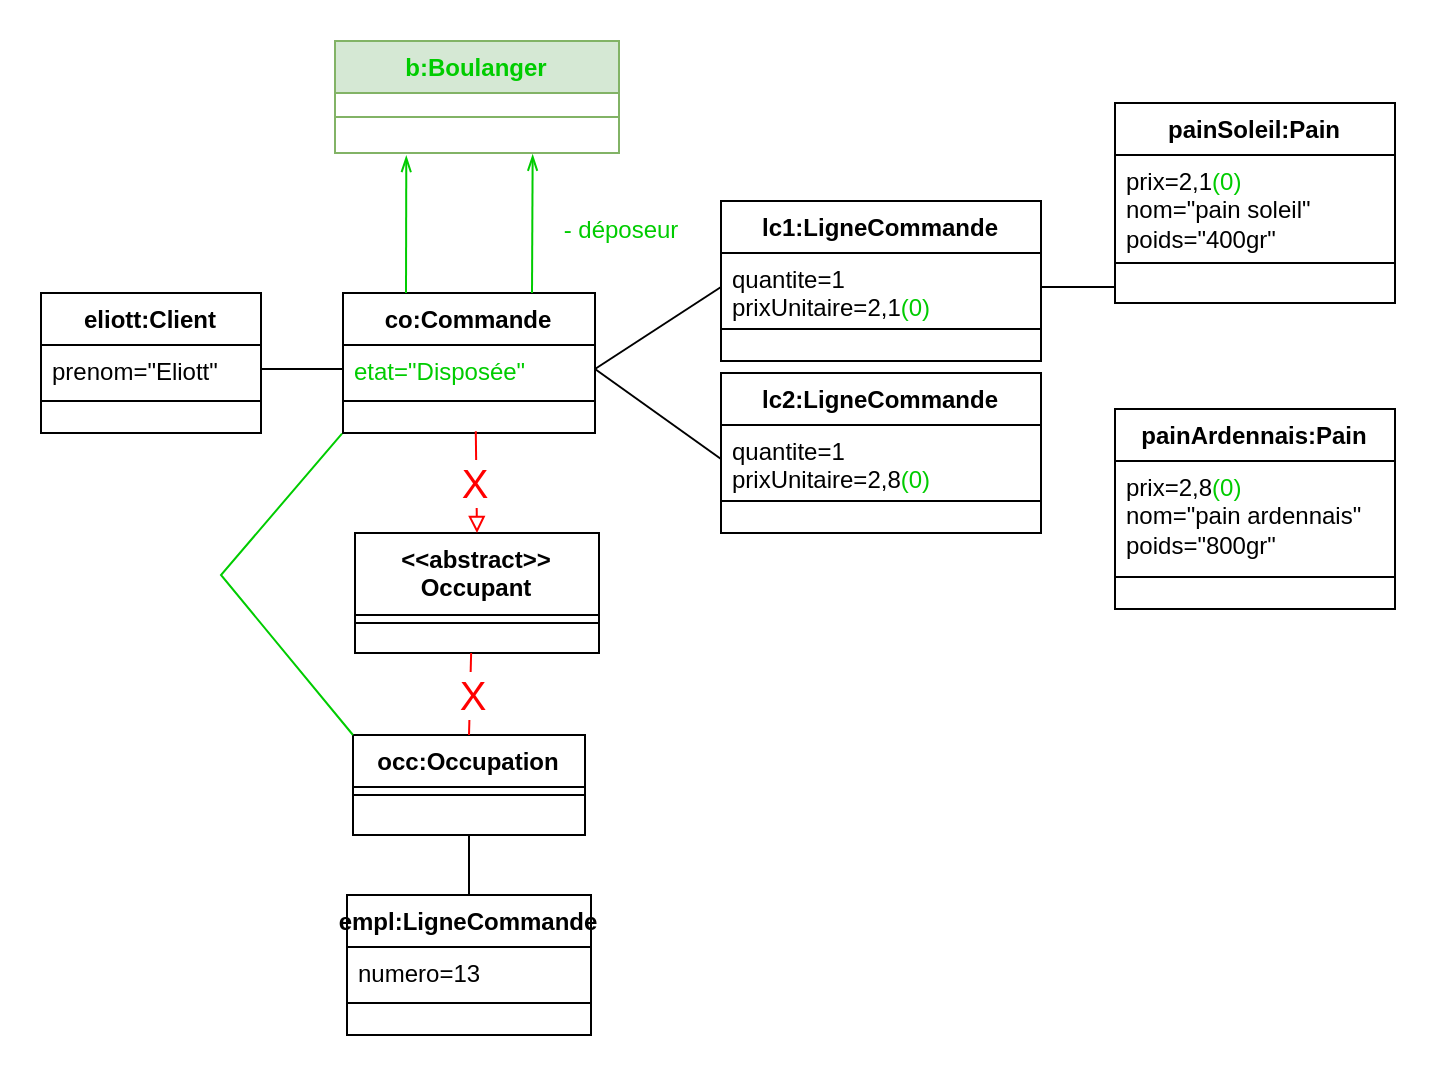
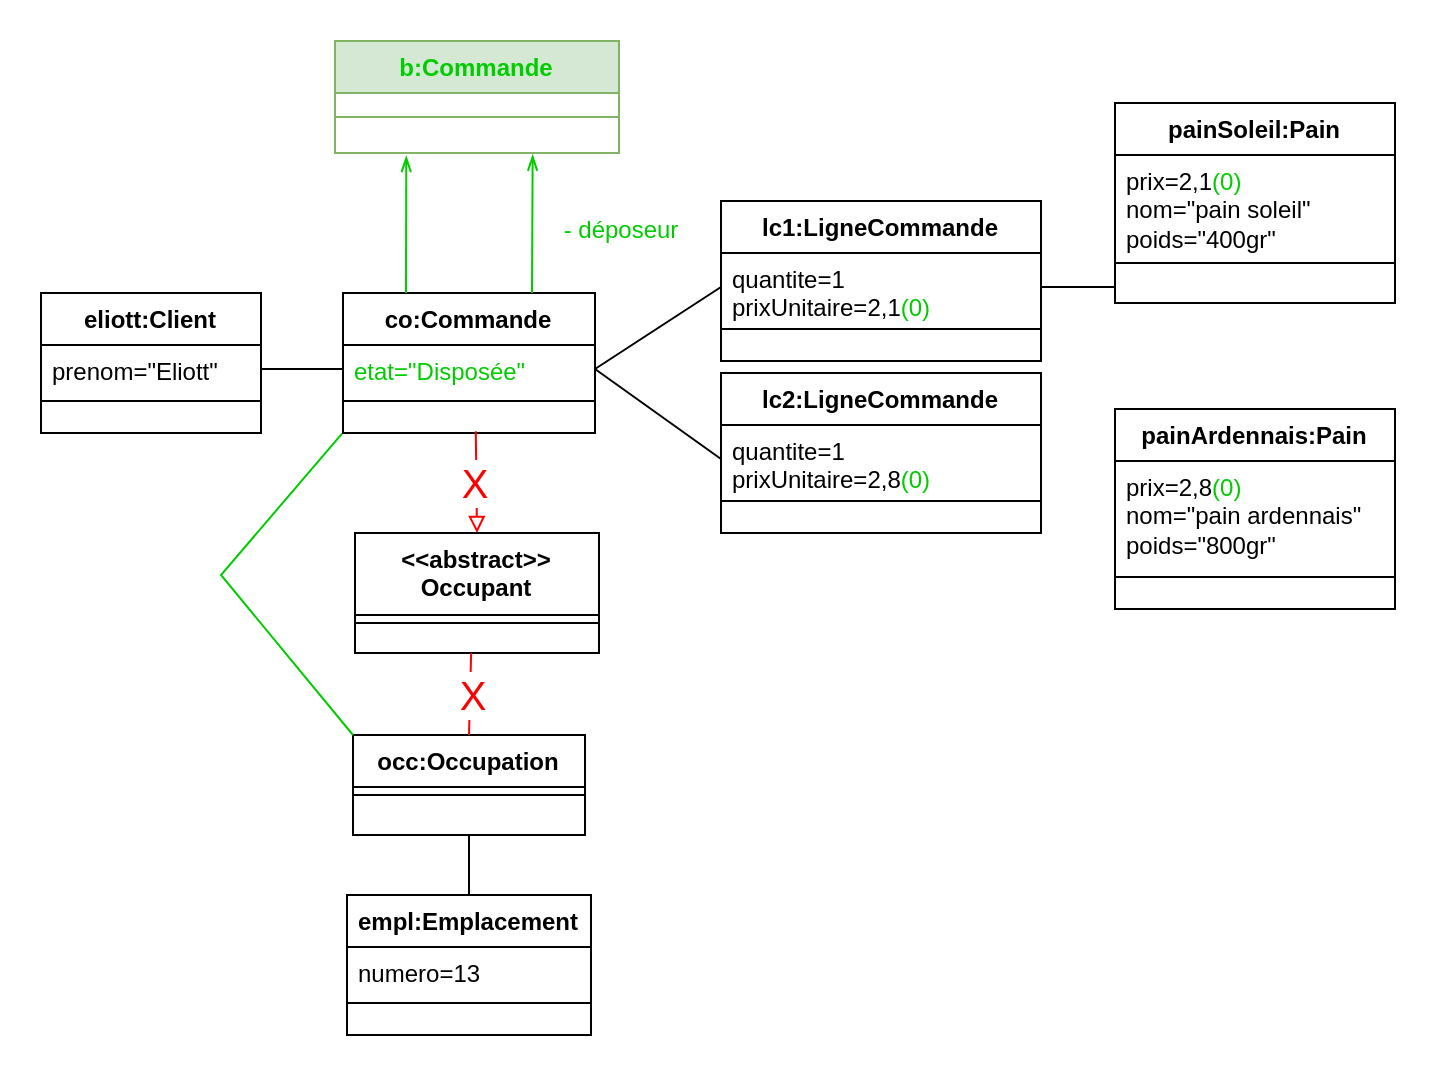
- <mxCell id="39" value="&lt;font color=&quot;#00cc00&quot;&gt;b:Boulanger&lt;/font&gt;" style="swimlane;fontStyle=1;align=center;verticalAlign=top;childLayout=stackLayout;horizontal=1;startSize=26;horizontalStack=0;resizeParent=1;resizeParentMax=0;resizeLast=0;collapsible=1;marginBottom=0;whiteSpace=wrap;html=1;fillColor=#d5e8d4;strokeColor=#82b366;" parent="1" vertex="1"><mxGeometry x="167" y="20" width="142" height="56" as="geometry" /></mxCell>
+ <mxCell id="39" value="&lt;font color=&quot;#00cc00&quot;&gt;b:Commande&lt;/font&gt;" style="swimlane;fontStyle=1;align=center;verticalAlign=top;childLayout=stackLayout;horizontal=1;startSize=26;horizontalStack=0;resizeParent=1;resizeParentMax=0;resizeLast=0;collapsible=1;marginBottom=0;whiteSpace=wrap;html=1;fillColor=#d5e8d4;strokeColor=#82b366;" parent="1" vertex="1"><mxGeometry x="167" y="20" width="142" height="56" as="geometry" /></mxCell>
- <mxCell id="30" value="empl:LigneCommande" style="swimlane;fontStyle=1;align=center;verticalAlign=top;childLayout=stackLayout;horizontal=1;startSize=26;horizontalStack=0;resizeParent=1;resizeParentMax=0;resizeLast=0;collapsible=1;marginBottom=0;whiteSpace=wrap;html=1;" parent="1" vertex="1"><mxGeometry x="173" y="447" width="122" height="70" as="geometry" /></mxCell>
+ <mxCell id="30" value="empl:Emplacement" style="swimlane;fontStyle=1;align=center;verticalAlign=top;childLayout=stackLayout;horizontal=1;startSize=26;horizontalStack=0;resizeParent=1;resizeParentMax=0;resizeLast=0;collapsible=1;marginBottom=0;whiteSpace=wrap;html=1;" parent="1" vertex="1"><mxGeometry x="173" y="447" width="122" height="70" as="geometry" /></mxCell>
